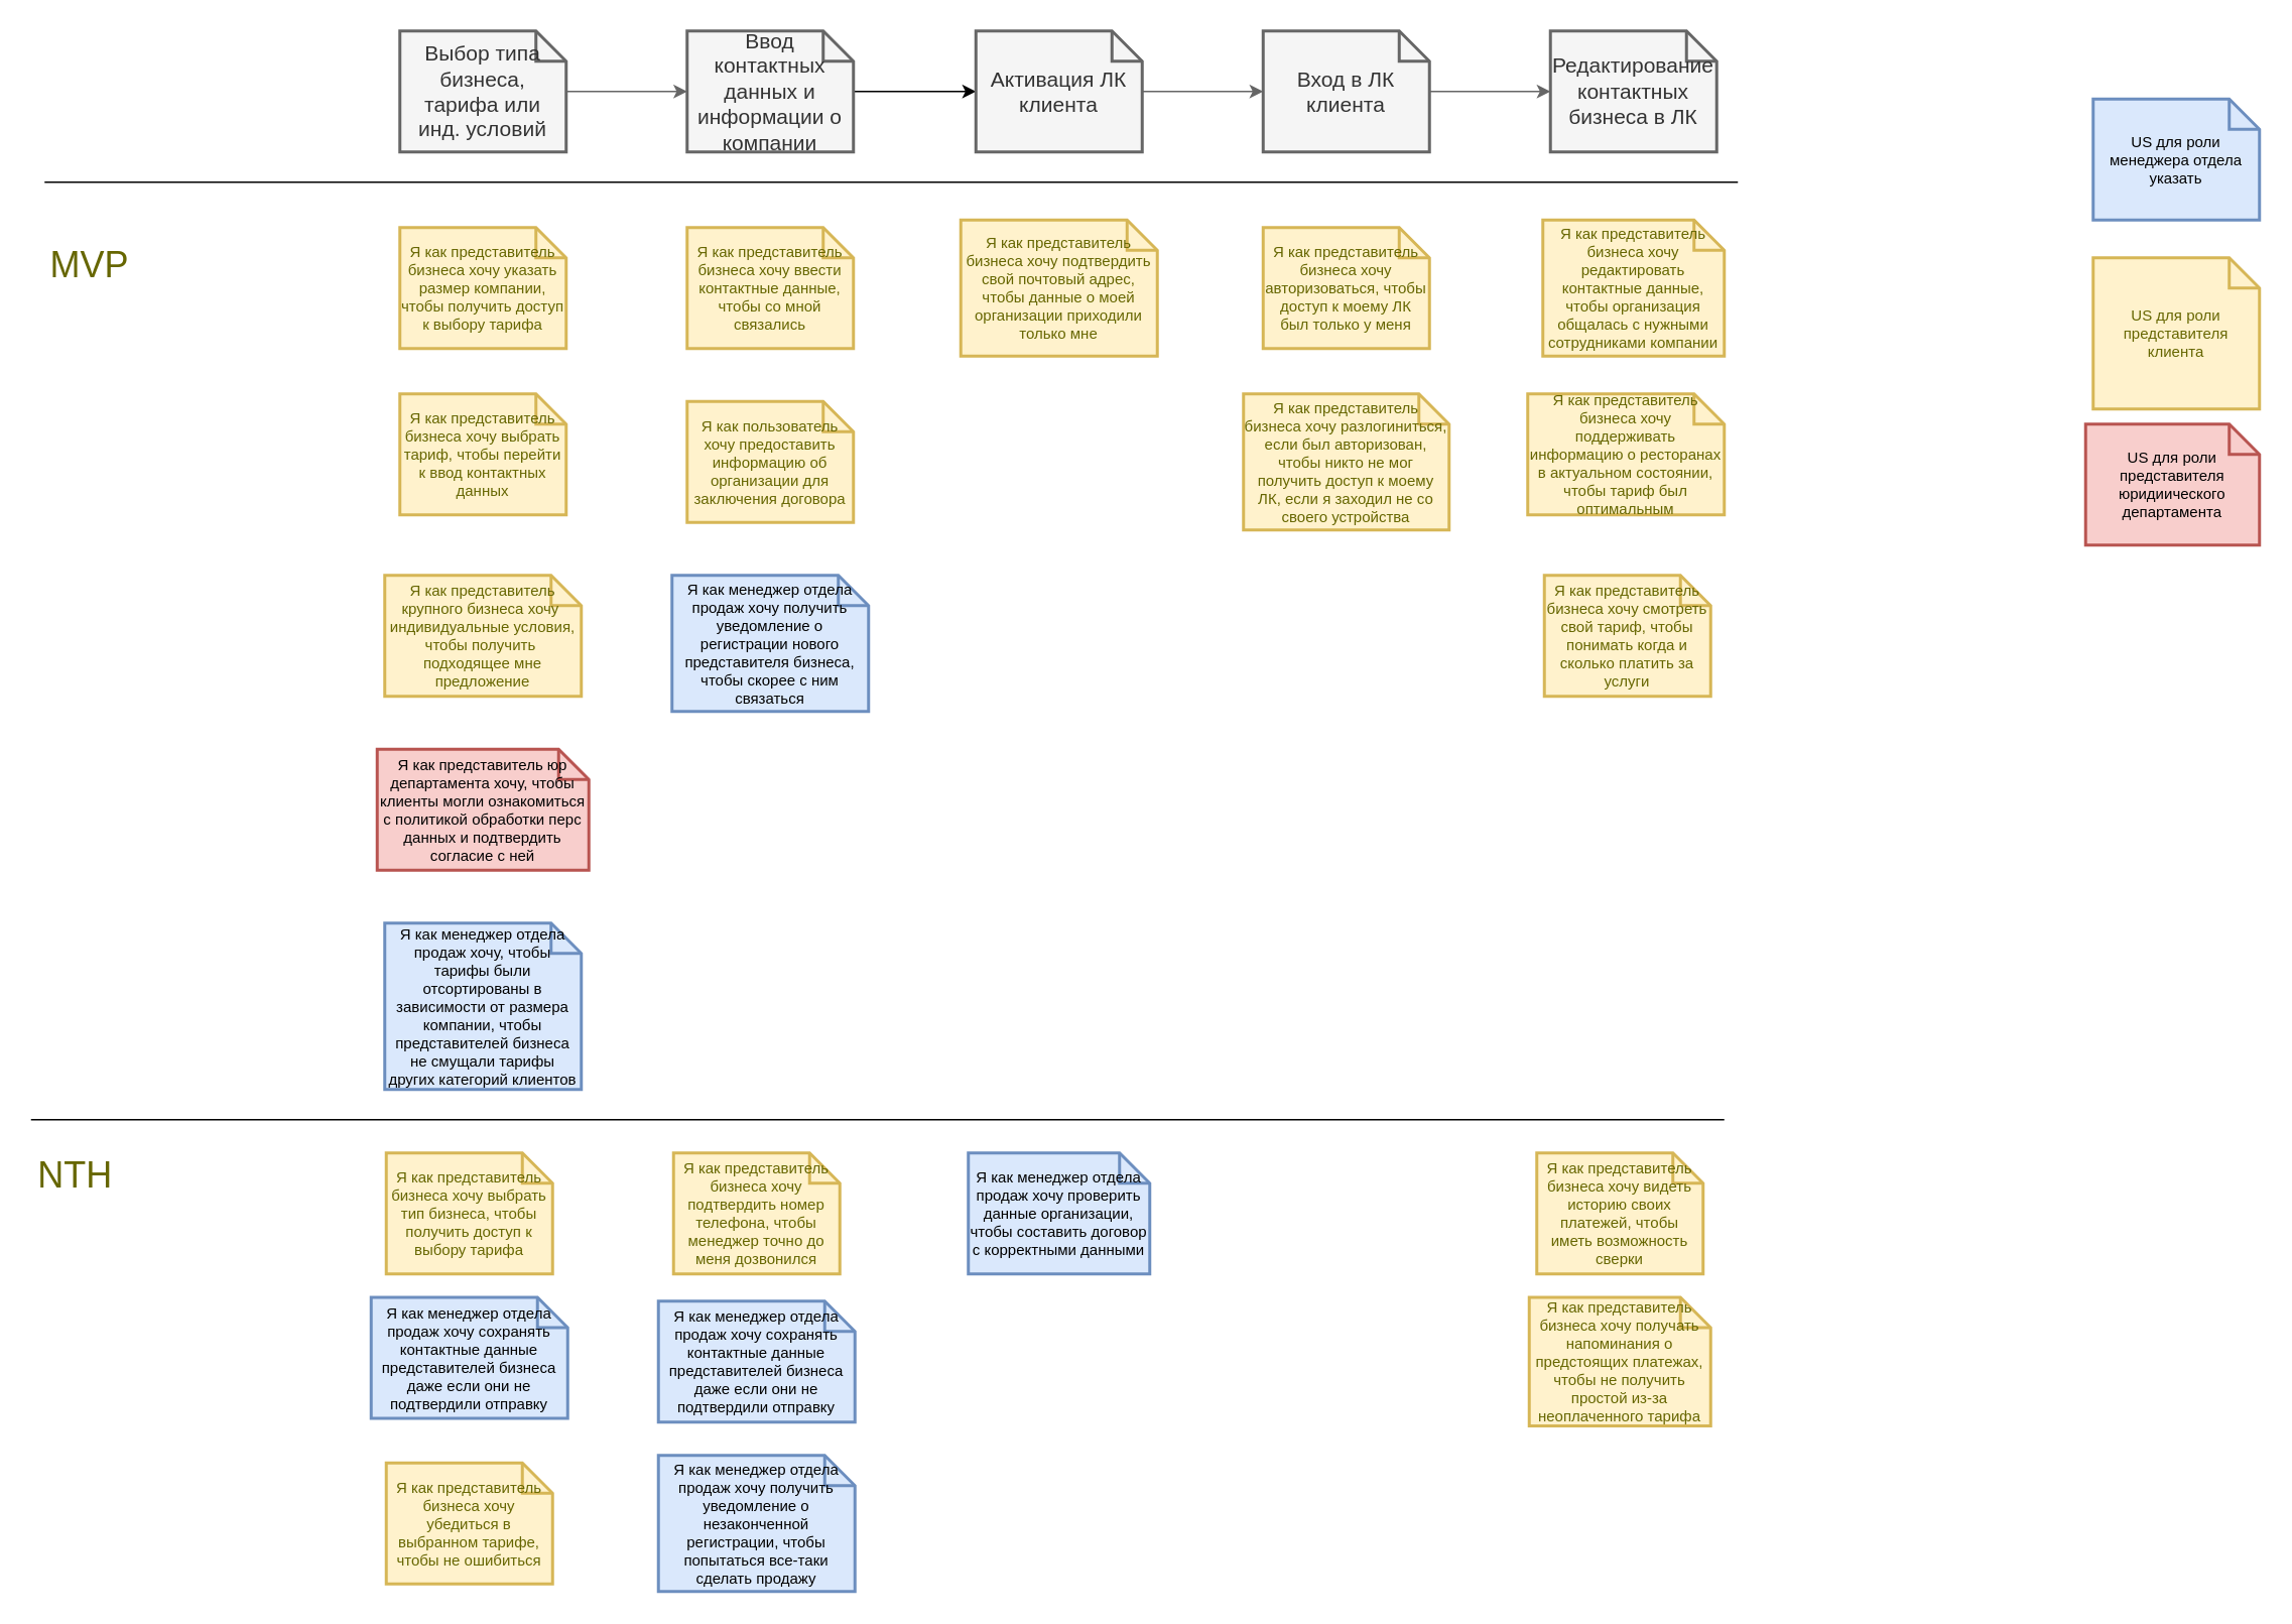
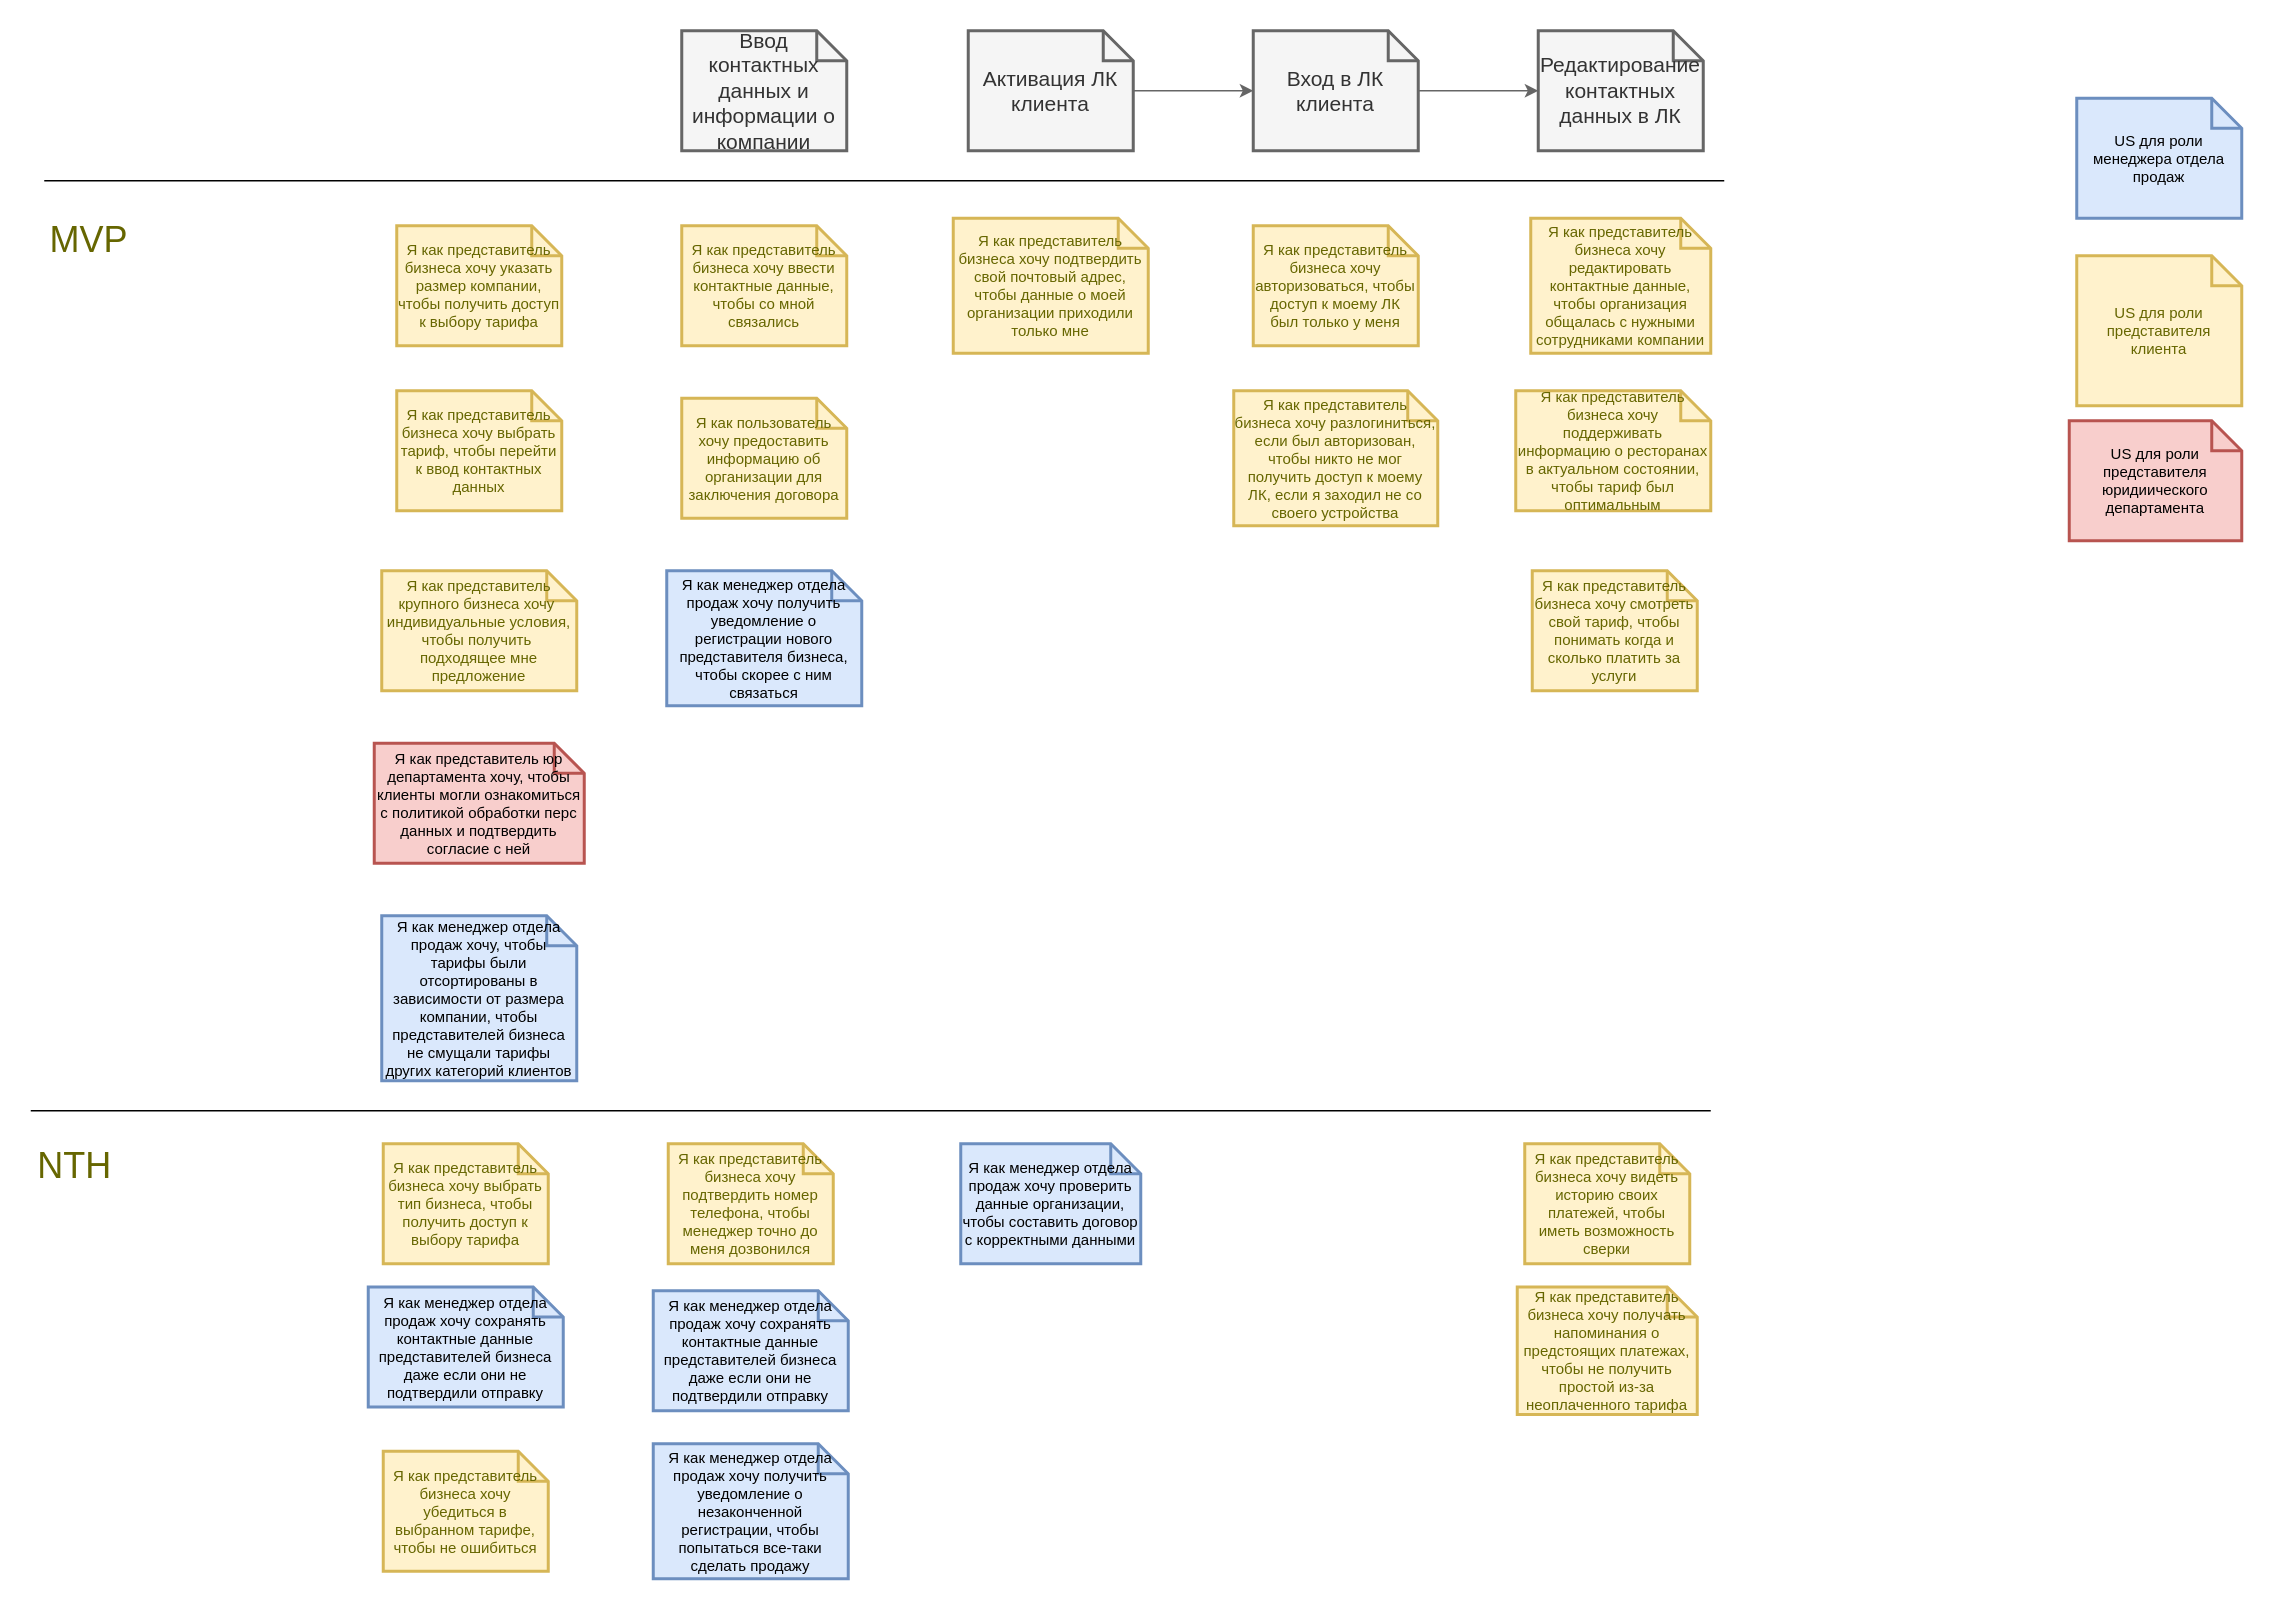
- <mxCell id="3" value="Выбор типа бизнеса, тарифа или инд. условий" style="shape=note;strokeWidth=2;fontSize=14;size=20;whiteSpace=wrap;html=1;fillColor=#f5f5f5;fontColor=#333333;strokeColor=#666666;" parent="1" vertex="1"><mxGeometry x="264" y="20" width="110.0" height="80" as="geometry" /></mxCell>
- <mxCell id="2" value="" style="edgeStyle=orthogonalEdgeStyle;rounded=0;orthogonalLoop=1;jettySize=auto;html=1;fillColor=#f5f5f5;strokeColor=#666666;" parent="1" source="3" target="5" edge="1"><mxGeometry relative="1" as="geometry" /></mxCell>
- <mxCell id="4" style="edgeStyle=orthogonalEdgeStyle;rounded=0;orthogonalLoop=1;jettySize=auto;html=1;entryX=0;entryY=0.5;entryDx=0;entryDy=0;entryPerimeter=0;" parent="1" source="5" target="7" edge="1"><mxGeometry relative="1" as="geometry" /></mxCell>
- <mxCell id="10" value="Редактирование контактных бизнеса в ЛК" style="shape=note;strokeWidth=2;fontSize=14;size=20;whiteSpace=wrap;html=1;fillColor=#f5f5f5;fontColor=#333333;strokeColor=#666666;" parent="1" vertex="1"><mxGeometry x="1025" y="20" width="110.0" height="80" as="geometry" /></mxCell>
+ <mxCell id="10" value="Редактирование контактных данных в ЛК" style="shape=note;strokeWidth=2;fontSize=14;size=20;whiteSpace=wrap;html=1;fillColor=#f5f5f5;fontColor=#333333;strokeColor=#666666;" parent="1" vertex="1"><mxGeometry x="1025" y="20" width="110.0" height="80" as="geometry" /></mxCell>
- <mxCell id="38" value="US для роли менеджера отдела указать" style="shape=note;strokeWidth=2;fontSize=10;size=20;whiteSpace=wrap;fillColor=#dae8fc;strokeColor=#6c8ebf;html=1;" parent="1" vertex="1"><mxGeometry x="1384" y="65" width="110" height="80" as="geometry" /></mxCell>
+ <mxCell id="38" value="US для роли менеджера отдела продаж" style="shape=note;strokeWidth=2;fontSize=10;size=20;whiteSpace=wrap;fillColor=#dae8fc;strokeColor=#6c8ebf;html=1;" parent="1" vertex="1"><mxGeometry x="1384" y="65" width="110" height="80" as="geometry" /></mxCell>
- <mxCell id="31" value="MVP" style="text;html=1;strokeColor=none;fillColor=none;align=center;verticalAlign=middle;whiteSpace=wrap;rounded=0;fontColor=#666600;fontSize=24;" parent="1" vertex="1"><mxGeometry x="29" y="160" width="60" height="30" as="geometry" /></mxCell>
+ <mxCell id="31" value="MVP" style="text;html=1;strokeColor=none;fillColor=none;align=center;verticalAlign=middle;whiteSpace=wrap;rounded=0;fontColor=#666600;fontSize=24;" parent="1" vertex="1"><mxGeometry x="29" y="145" width="60" height="30" as="geometry" /></mxCell>
